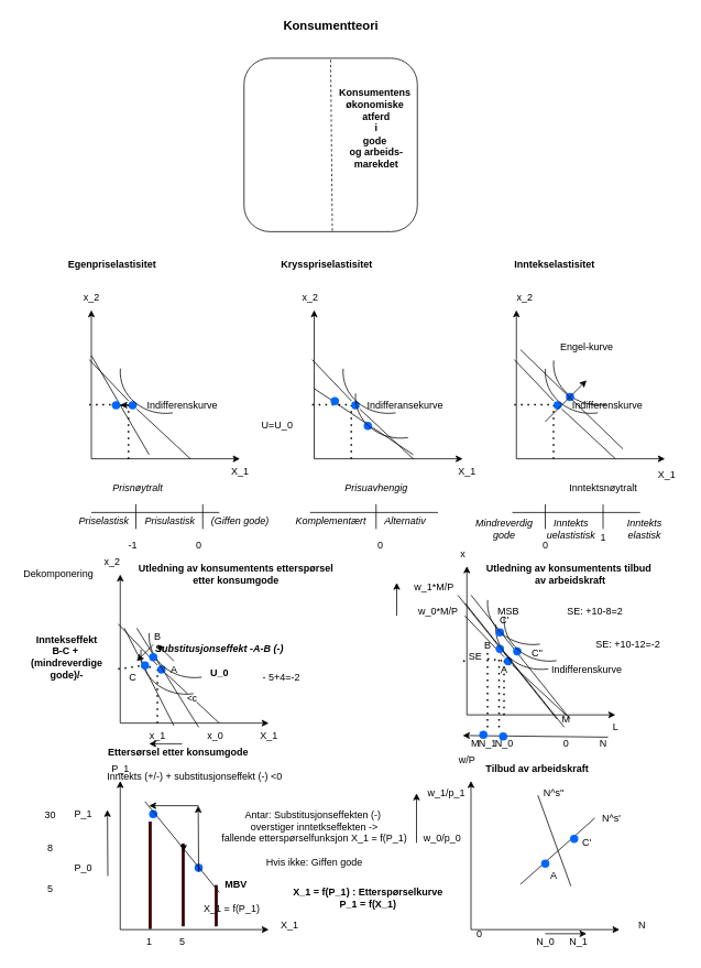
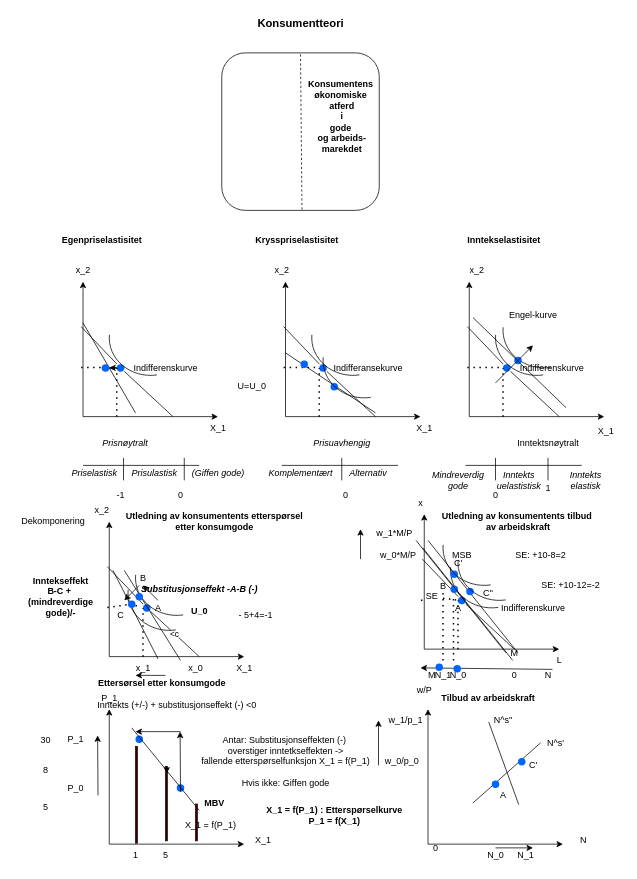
- <mxCell id="192" value="- 5+4=-2" style="text;html=1;align=center;verticalAlign=middle;resizable=0;points=[];autosize=1;" parent="1" vertex="1"><mxGeometry x="310" y="810" width="60" height="20" as="geometry" /></mxCell>
+ <mxCell id="192" value="- 5+4=-1" style="text;html=1;align=center;verticalAlign=middle;resizable=0;points=[];autosize=1;" parent="1" vertex="1"><mxGeometry x="310" y="810" width="60" height="20" as="geometry" /></mxCell>
